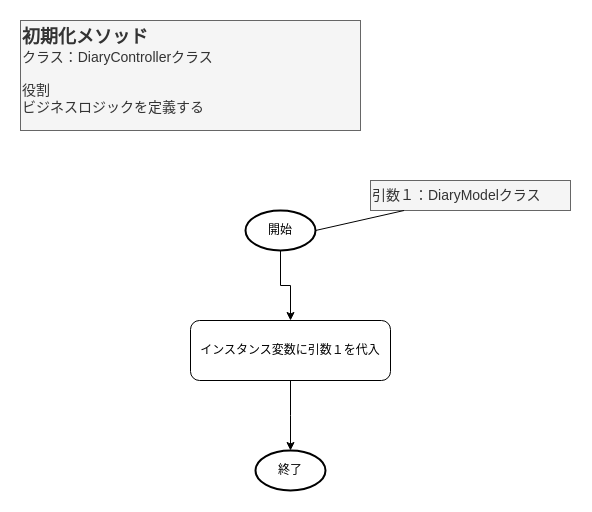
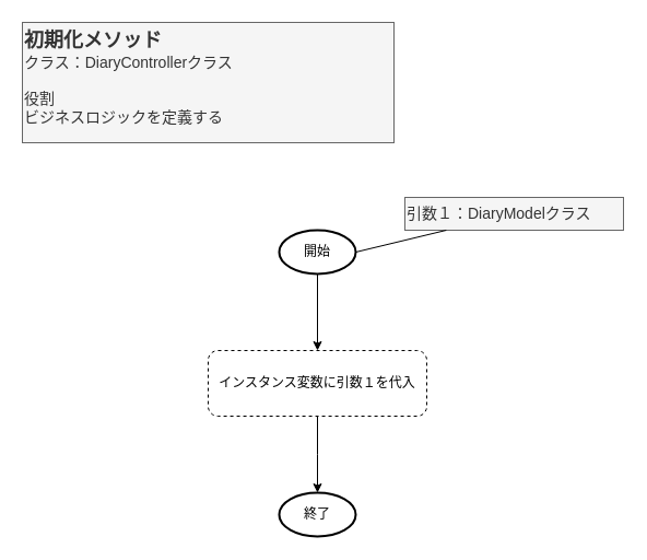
- <mxCell id="3" value="開始" style="strokeWidth=2;html=1;shape=mxgraph.flowchart.start_1;whiteSpace=wrap;" parent="1" vertex="1"><mxGeometry x="245" y="210" width="70" height="40" as="geometry" /></mxCell>
+ <mxCell id="3" value="開始" style="strokeWidth=2;html=1;shape=mxgraph.flowchart.start_1;whiteSpace=wrap;" parent="1" vertex="1"><mxGeometry x="255" y="210" width="70" height="40" as="geometry" /></mxCell>
- <mxCell id="6" value="インスタンス変数に引数１を代入" style="rounded=1;whiteSpace=wrap;html=1;" parent="1" vertex="1"><mxGeometry x="190" y="320" width="200" height="60" as="geometry" /></mxCell>
+ <mxCell id="6" value="インスタンス変数に引数１を代入" style="rounded=1;whiteSpace=wrap;html=1;dashed=1;" parent="1" vertex="1"><mxGeometry x="190" y="320" width="200" height="60" as="geometry" /></mxCell>
